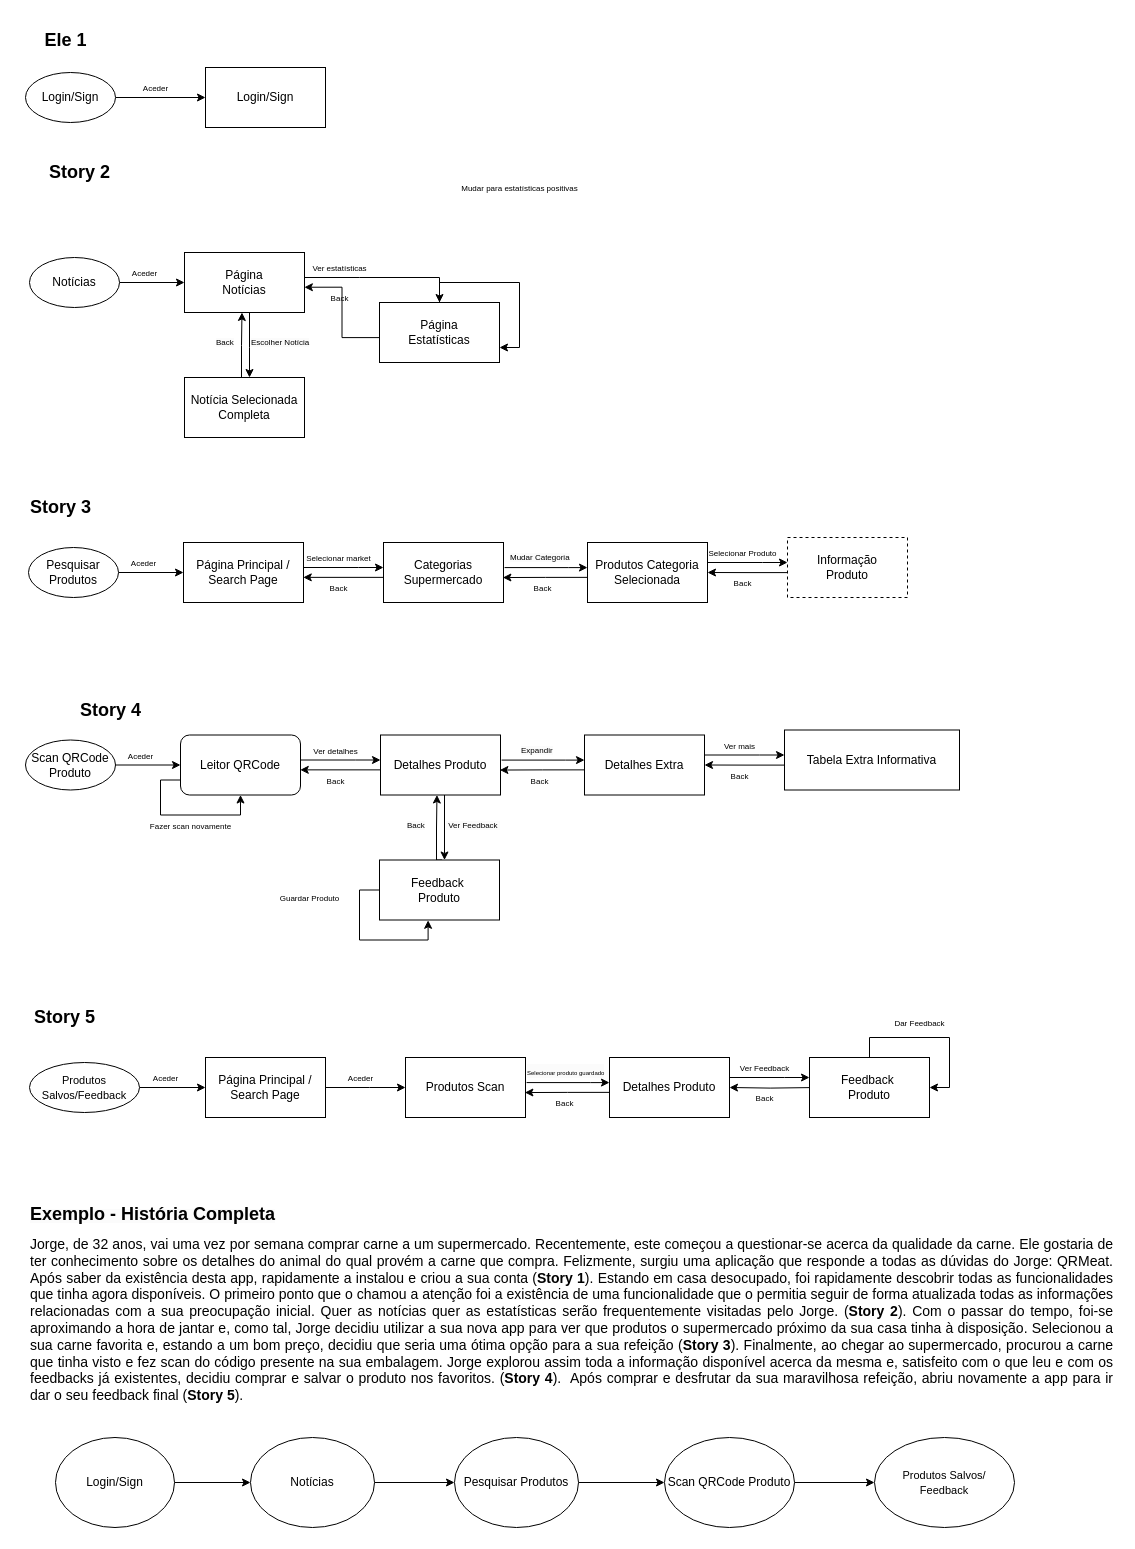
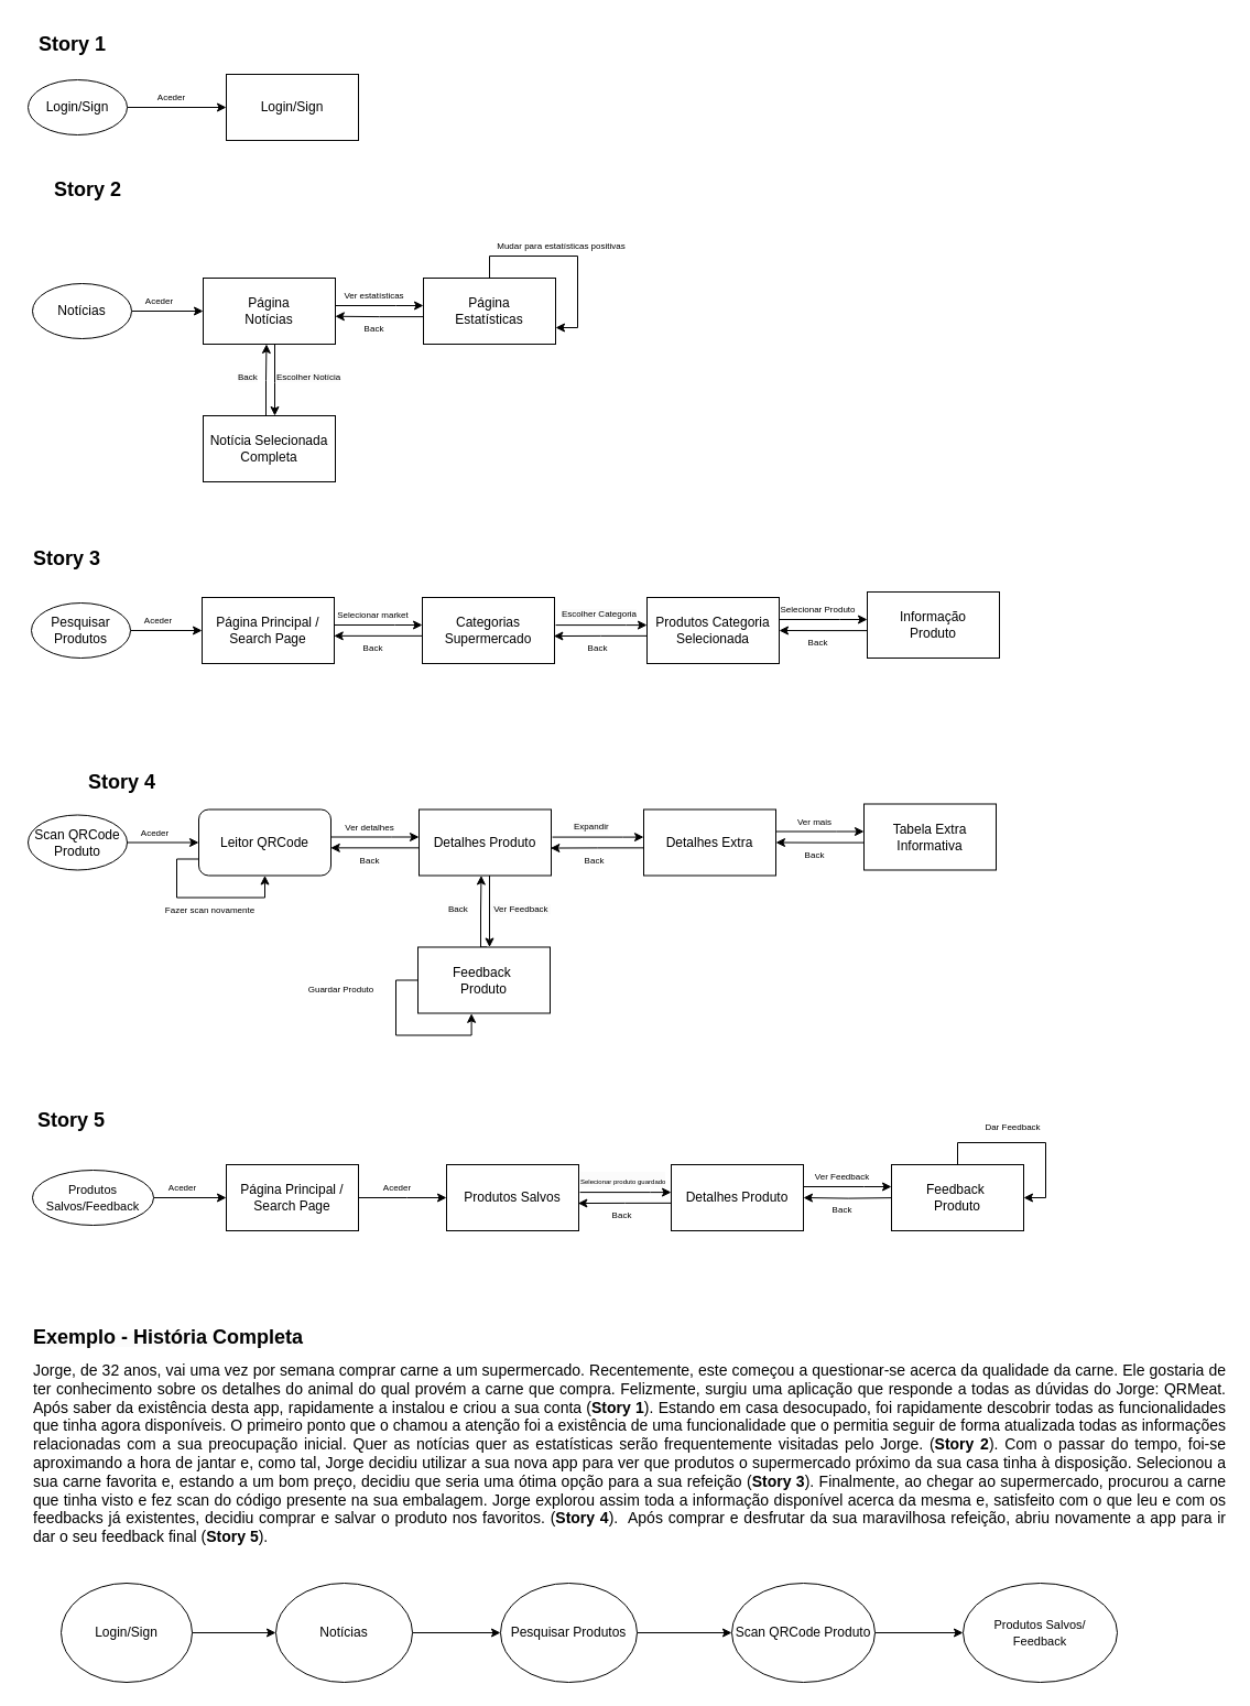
- <mxCell id="81" value="&lt;b&gt;&lt;font style=&quot;font-size: 18px;&quot;&gt;Ele 1&lt;/font&gt;&lt;/b&gt;" style="text;html=1;align=center;verticalAlign=middle;resizable=0;points=[];autosize=1;strokeColor=none;fillColor=none;" parent="1" vertex="1"><mxGeometry x="25" y="20" width="80" height="40" as="geometry" /></mxCell>
+ <mxCell id="81" value="&lt;b&gt;&lt;font style=&quot;font-size: 18px;&quot;&gt;Story 1&lt;/font&gt;&lt;/b&gt;" style="text;html=1;align=center;verticalAlign=middle;resizable=0;points=[];autosize=1;strokeColor=none;fillColor=none;" parent="1" vertex="1"><mxGeometry x="25" y="20" width="80" height="40" as="geometry" /></mxCell>
- <mxCell id="17" value="&lt;font style=&quot;font-size: 8px;&quot;&gt;Mudar para estatísticas positivas&lt;/font&gt;" style="text;html=1;align=center;verticalAlign=middle;resizable=0;points=[];autosize=1;strokeColor=none;fillColor=none;" parent="1" vertex="1"><mxGeometry x="449" y="172" width="140" height="30" as="geometry" /></mxCell>
+ <mxCell id="17" value="&lt;font style=&quot;font-size: 8px;&quot;&gt;Mudar para estatísticas positivas&lt;/font&gt;" style="text;html=1;align=center;verticalAlign=middle;resizable=0;points=[];autosize=1;strokeColor=none;fillColor=none;" parent="1" vertex="1"><mxGeometry x="439" y="207" width="140" height="30" as="geometry" /></mxCell>
- <mxCell id="12" value="&lt;div&gt;&lt;br&gt;&lt;/div&gt;&lt;div&gt;Página&lt;/div&gt;&lt;div&gt;Estatísticas&lt;/div&gt;&lt;div&gt;&lt;br&gt;&lt;/div&gt;" style="whiteSpace=wrap;html=1;" parent="1" vertex="1"><mxGeometry x="379" y="302" width="120" height="60" as="geometry" /></mxCell>
+ <mxCell id="12" value="&lt;div&gt;&lt;br&gt;&lt;/div&gt;&lt;div&gt;Página&lt;/div&gt;&lt;div&gt;Estatísticas&lt;/div&gt;&lt;div&gt;&lt;br&gt;&lt;/div&gt;" style="whiteSpace=wrap;html=1;" parent="1" vertex="1"><mxGeometry x="384" y="252" width="120" height="60" as="geometry" /></mxCell>
- <mxCell id="31" value="&lt;span style=&quot;color: rgb(0, 0, 0); font-family: Helvetica; font-size: 8px; font-style: normal; font-variant-ligatures: normal; font-variant-caps: normal; font-weight: 400; letter-spacing: normal; orphans: 2; text-align: center; text-indent: 0px; text-transform: none; widows: 2; word-spacing: 0px; -webkit-text-stroke-width: 0px; white-space: nowrap; background-color: rgb(251, 251, 251); text-decoration-thickness: initial; text-decoration-style: initial; text-decoration-color: initial; display: inline !important; float: none;&quot;&gt;Mudar Categoria&lt;/span&gt;" style="text;whiteSpace=wrap;html=1;" parent="1" vertex="1"><mxGeometry x="508" y="542" width="90" height="40" as="geometry" /></mxCell>
+ <mxCell id="31" value="&lt;span style=&quot;color: rgb(0, 0, 0); font-family: Helvetica; font-size: 8px; font-style: normal; font-variant-ligatures: normal; font-variant-caps: normal; font-weight: 400; letter-spacing: normal; orphans: 2; text-align: center; text-indent: 0px; text-transform: none; widows: 2; word-spacing: 0px; -webkit-text-stroke-width: 0px; white-space: nowrap; background-color: rgb(251, 251, 251); text-decoration-thickness: initial; text-decoration-style: initial; text-decoration-color: initial; display: inline !important; float: none;&quot;&gt;Escolher Categoria&lt;/span&gt;" style="text;whiteSpace=wrap;html=1;" parent="1" vertex="1"><mxGeometry x="508" y="542" width="90" height="40" as="geometry" /></mxCell>
- <mxCell id="38" value="&lt;div&gt;Informação&lt;/div&gt;&lt;div&gt;Produto&lt;/div&gt;" style="whiteSpace=wrap;html=1;dashed=1;" parent="1" vertex="1"><mxGeometry x="787" y="537" width="120" height="60" as="geometry" /></mxCell>
+ <mxCell id="38" value="&lt;div&gt;Informação&lt;/div&gt;&lt;div&gt;Produto&lt;/div&gt;" style="whiteSpace=wrap;html=1;" parent="1" vertex="1"><mxGeometry x="787" y="537" width="120" height="60" as="geometry" /></mxCell>
- <mxCell id="57" value="Tabela Extra Informativa" style="whiteSpace=wrap;html=1;" parent="1" vertex="1"><mxGeometry x="784" y="729.5" width="175" height="60" as="geometry" /></mxCell>
+ <mxCell id="57" value="Tabela Extra Informativa" style="whiteSpace=wrap;html=1;" parent="1" vertex="1"><mxGeometry x="784" y="729.5" width="120" height="60" as="geometry" /></mxCell>
- <mxCell id="66" value="&lt;div&gt;Produtos Scan&lt;/div&gt;" style="whiteSpace=wrap;html=1;" parent="1" vertex="1"><mxGeometry x="405" y="1057" width="120" height="60" as="geometry" /></mxCell>
+ <mxCell id="66" value="&lt;div&gt;Produtos Salvos&lt;/div&gt;" style="whiteSpace=wrap;html=1;" parent="1" vertex="1"><mxGeometry x="405" y="1057" width="120" height="60" as="geometry" /></mxCell>
